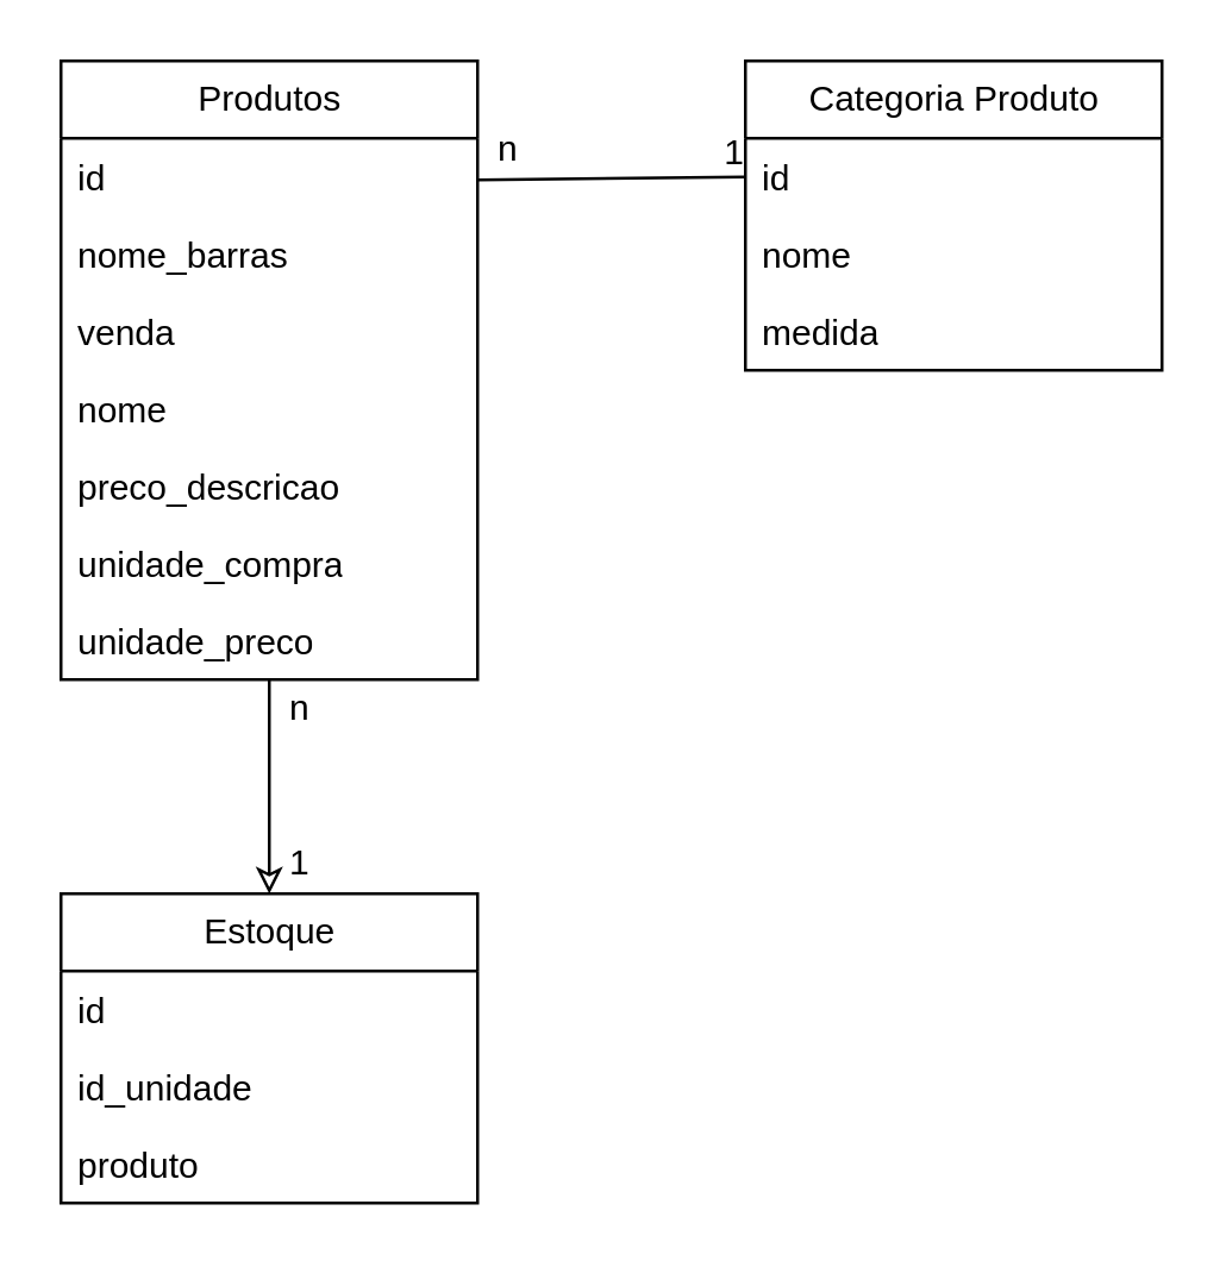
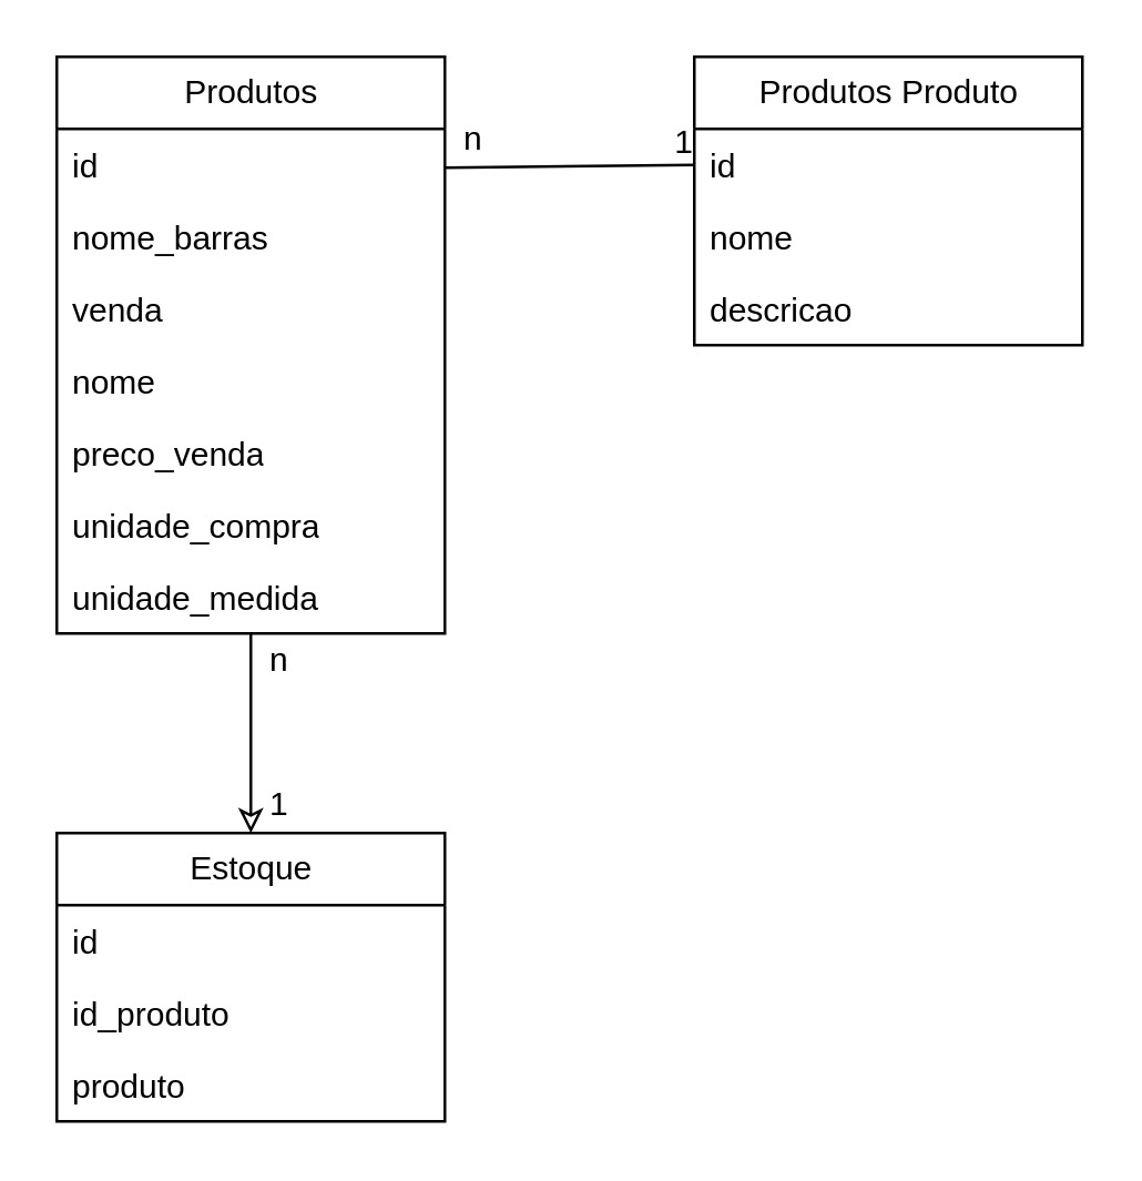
- <mxCell id="11" value="Categoria Produto" style="swimlane;fontStyle=0;childLayout=stackLayout;horizontal=1;startSize=26;fillColor=none;horizontalStack=0;resizeParent=1;resizeParentMax=0;resizeLast=0;collapsible=1;marginBottom=0;shadow=0;sketch=0;pointerEvents=1;fontFamily=Helvetica;fontSize=12;fontColor=default;strokeColor=default;html=1;" vertex="1" parent="1"><mxGeometry x="250" y="20" width="140" height="104" as="geometry" /></mxCell>
+ <mxCell id="11" value="Produtos Produto" style="swimlane;fontStyle=0;childLayout=stackLayout;horizontal=1;startSize=26;fillColor=none;horizontalStack=0;resizeParent=1;resizeParentMax=0;resizeLast=0;collapsible=1;marginBottom=0;shadow=0;sketch=0;pointerEvents=1;fontFamily=Helvetica;fontSize=12;fontColor=default;strokeColor=default;html=1;" vertex="1" parent="1"><mxGeometry x="250" y="20" width="140" height="104" as="geometry" /></mxCell>
- <mxCell id="14" value="medida" style="text;strokeColor=none;fillColor=none;align=left;verticalAlign=top;spacingLeft=4;spacingRight=4;overflow=hidden;rotatable=0;points=[[0,0.5],[1,0.5]];portConstraint=eastwest;shadow=0;sketch=0;pointerEvents=1;fontFamily=Helvetica;fontSize=12;fontColor=default;html=1;" vertex="1" parent="11"><mxGeometry y="78" width="140" height="26" as="geometry" /></mxCell>
+ <mxCell id="14" value="descricao" style="text;strokeColor=none;fillColor=none;align=left;verticalAlign=top;spacingLeft=4;spacingRight=4;overflow=hidden;rotatable=0;points=[[0,0.5],[1,0.5]];portConstraint=eastwest;shadow=0;sketch=0;pointerEvents=1;fontFamily=Helvetica;fontSize=12;fontColor=default;html=1;" vertex="1" parent="11"><mxGeometry y="78" width="140" height="26" as="geometry" /></mxCell>
- <mxCell id="8" value="preco_descricao" style="text;strokeColor=none;fillColor=none;align=left;verticalAlign=top;spacingLeft=4;spacingRight=4;overflow=hidden;rotatable=0;points=[[0,0.5],[1,0.5]];portConstraint=eastwest;shadow=0;sketch=0;pointerEvents=1;fontFamily=Helvetica;fontSize=12;fontColor=default;html=1;" vertex="1" parent="3"><mxGeometry y="130" width="140" height="26" as="geometry" /></mxCell>
+ <mxCell id="8" value="preco_venda" style="text;strokeColor=none;fillColor=none;align=left;verticalAlign=top;spacingLeft=4;spacingRight=4;overflow=hidden;rotatable=0;points=[[0,0.5],[1,0.5]];portConstraint=eastwest;shadow=0;sketch=0;pointerEvents=1;fontFamily=Helvetica;fontSize=12;fontColor=default;html=1;" vertex="1" parent="3"><mxGeometry y="130" width="140" height="26" as="geometry" /></mxCell>
- <mxCell id="10" value="unidade_preco" style="text;strokeColor=none;fillColor=none;align=left;verticalAlign=top;spacingLeft=4;spacingRight=4;overflow=hidden;rotatable=0;points=[[0,0.5],[1,0.5]];portConstraint=eastwest;shadow=0;sketch=0;pointerEvents=1;fontFamily=Helvetica;fontSize=12;fontColor=default;html=1;" vertex="1" parent="3"><mxGeometry y="182" width="140" height="26" as="geometry" /></mxCell>
+ <mxCell id="10" value="unidade_medida" style="text;strokeColor=none;fillColor=none;align=left;verticalAlign=top;spacingLeft=4;spacingRight=4;overflow=hidden;rotatable=0;points=[[0,0.5],[1,0.5]];portConstraint=eastwest;shadow=0;sketch=0;pointerEvents=1;fontFamily=Helvetica;fontSize=12;fontColor=default;html=1;" vertex="1" parent="3"><mxGeometry y="182" width="140" height="26" as="geometry" /></mxCell>
- <mxCell id="17" value="id_unidade" style="text;strokeColor=none;fillColor=none;align=left;verticalAlign=top;spacingLeft=4;spacingRight=4;overflow=hidden;rotatable=0;points=[[0,0.5],[1,0.5]];portConstraint=eastwest;shadow=0;sketch=0;pointerEvents=1;fontFamily=Helvetica;fontSize=12;fontColor=default;html=1;" vertex="1" parent="15"><mxGeometry y="52" width="140" height="26" as="geometry" /></mxCell>
+ <mxCell id="17" value="id_produto" style="text;strokeColor=none;fillColor=none;align=left;verticalAlign=top;spacingLeft=4;spacingRight=4;overflow=hidden;rotatable=0;points=[[0,0.5],[1,0.5]];portConstraint=eastwest;shadow=0;sketch=0;pointerEvents=1;fontFamily=Helvetica;fontSize=12;fontColor=default;html=1;" vertex="1" parent="15"><mxGeometry y="52" width="140" height="26" as="geometry" /></mxCell>
